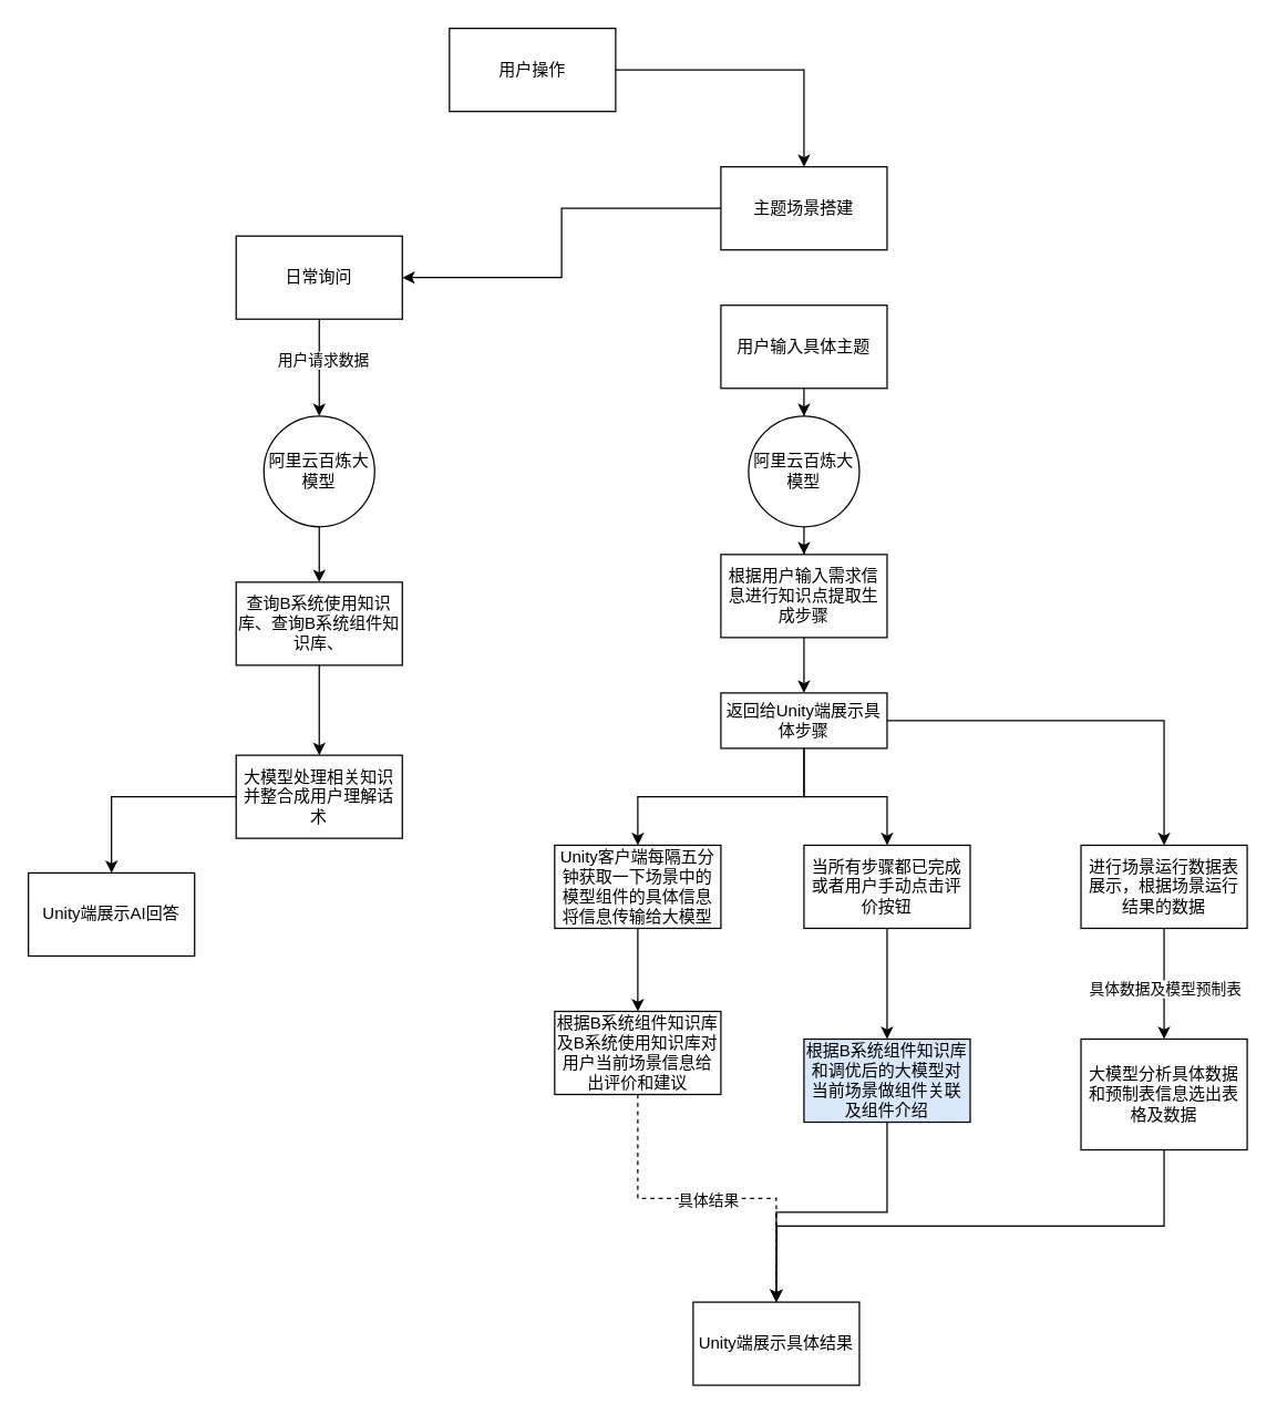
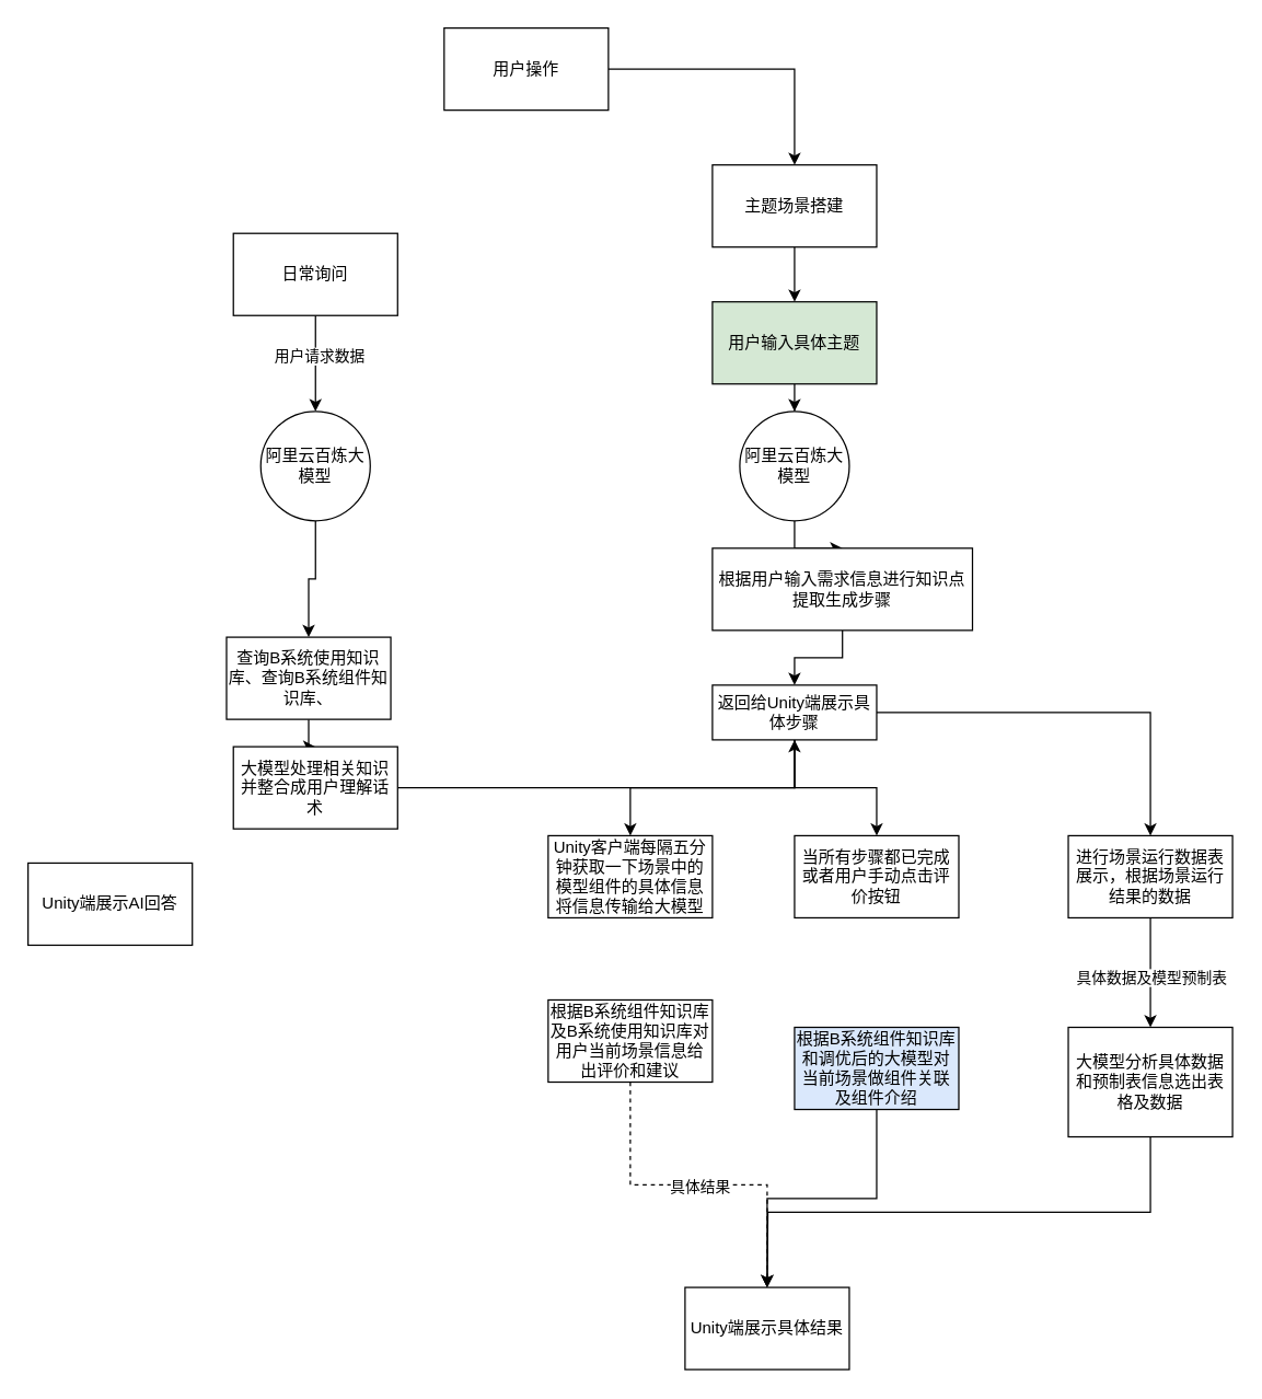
- <mxCell id="7" value="" style="edgeStyle=orthogonalEdgeStyle;rounded=0;orthogonalLoop=1;jettySize=auto;html=1;" edge="1" parent="1" source="8" target="6"><mxGeometry relative="1" as="geometry" /></mxCell>
+ <mxCell id="7" value="" style="edgeStyle=orthogonalEdgeStyle;rounded=0;orthogonalLoop=1;jettySize=auto;html=1;" edge="1" parent="1" source="8" target="17"><mxGeometry relative="1" as="geometry" /></mxCell>
- <mxCell id="17" value="用户输入具体主题" style="whiteSpace=wrap;html=1;rounded=0;" vertex="1" parent="1"><mxGeometry x="520" y="220" width="120" height="60" as="geometry" /></mxCell>
+ <mxCell id="17" value="用户输入具体主题" style="whiteSpace=wrap;html=1;rounded=0;fillColor=#d5e8d4;" vertex="1" parent="1"><mxGeometry x="520" y="220" width="120" height="60" as="geometry" /></mxCell>
- <mxCell id="21" value="根据用户输入需求信息进行知识点提取生成步骤" style="whiteSpace=wrap;html=1;rounded=0;" vertex="1" parent="1"><mxGeometry x="520" y="400" width="120" height="60" as="geometry" /></mxCell>
+ <mxCell id="21" value="根据用户输入需求信息进行知识点提取生成步骤" style="whiteSpace=wrap;html=1;rounded=0;" vertex="1" parent="1"><mxGeometry x="520" y="400" width="190" height="60" as="geometry" /></mxCell>
- <mxCell id="12" value="查询B系统使用知识库、查询B系统组件知识库、" style="whiteSpace=wrap;html=1;rounded=0;" vertex="1" parent="1"><mxGeometry x="170" y="420" width="120" height="60" as="geometry" /></mxCell>
+ <mxCell id="12" value="查询B系统使用知识库、查询B系统组件知识库、" style="whiteSpace=wrap;html=1;rounded=0;" vertex="1" parent="1"><mxGeometry x="165" y="465" width="120" height="60" as="geometry" /></mxCell>
- <mxCell id="13" value="" style="edgeStyle=orthogonalEdgeStyle;rounded=0;orthogonalLoop=1;jettySize=auto;html=1;" edge="1" parent="1" source="14" target="15"><mxGeometry relative="1" as="geometry" /></mxCell>
+ <mxCell id="13" value="" style="edgeStyle=orthogonalEdgeStyle;rounded=0;orthogonalLoop=1;jettySize=auto;html=1;" edge="1" parent="1" source="14" target="25"><mxGeometry relative="1" as="geometry" /></mxCell>
- <mxCell id="26" value="" style="edgeStyle=orthogonalEdgeStyle;rounded=0;orthogonalLoop=1;jettySize=auto;html=1;" edge="1" parent="1" source="27" target="30"><mxGeometry relative="1" as="geometry" /></mxCell>
- <mxCell id="32" value="" style="edgeStyle=orthogonalEdgeStyle;rounded=0;orthogonalLoop=1;jettySize=auto;html=1;" edge="1" parent="1" source="33" target="35"><mxGeometry relative="1" as="geometry" /></mxCell>
